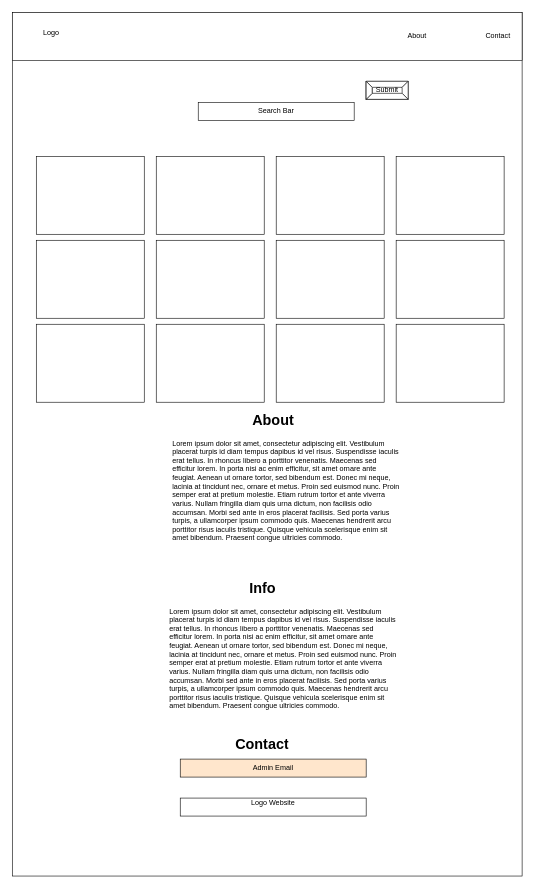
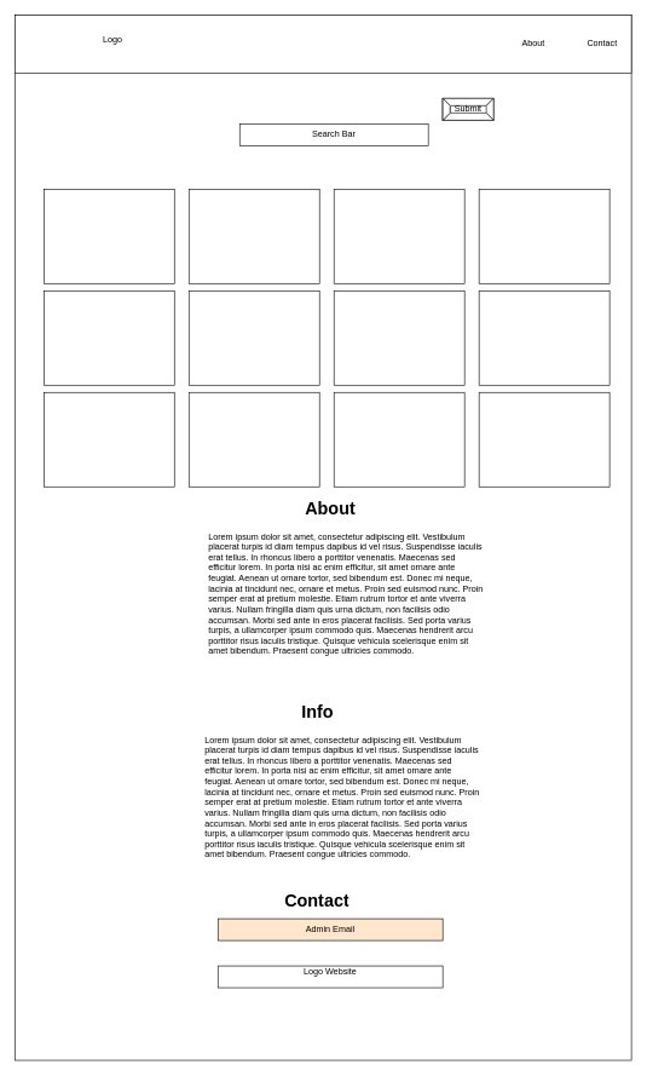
- <mxCell id="4" value="Logo" style="text;html=1;align=center;verticalAlign=middle;whiteSpace=wrap;rounded=0;" parent="1" vertex="1"><mxGeometry x="30" y="30" width="110" height="50" as="geometry" /></mxCell>
+ <mxCell id="4" value="Logo" style="text;html=1;align=center;verticalAlign=middle;whiteSpace=wrap;rounded=0;" parent="1" vertex="1"><mxGeometry x="100" y="30" width="110" height="50" as="geometry" /></mxCell>
- <mxCell id="5" value="About" style="text;html=1;align=center;verticalAlign=middle;whiteSpace=wrap;rounded=0;" parent="1" vertex="1"><mxGeometry x="660" y="45" width="70" height="30" as="geometry" /></mxCell>
+ <mxCell id="5" value="About" style="text;html=1;align=center;verticalAlign=middle;whiteSpace=wrap;rounded=0;" parent="1" vertex="1"><mxGeometry x="700" y="45" width="70" height="30" as="geometry" /></mxCell>
